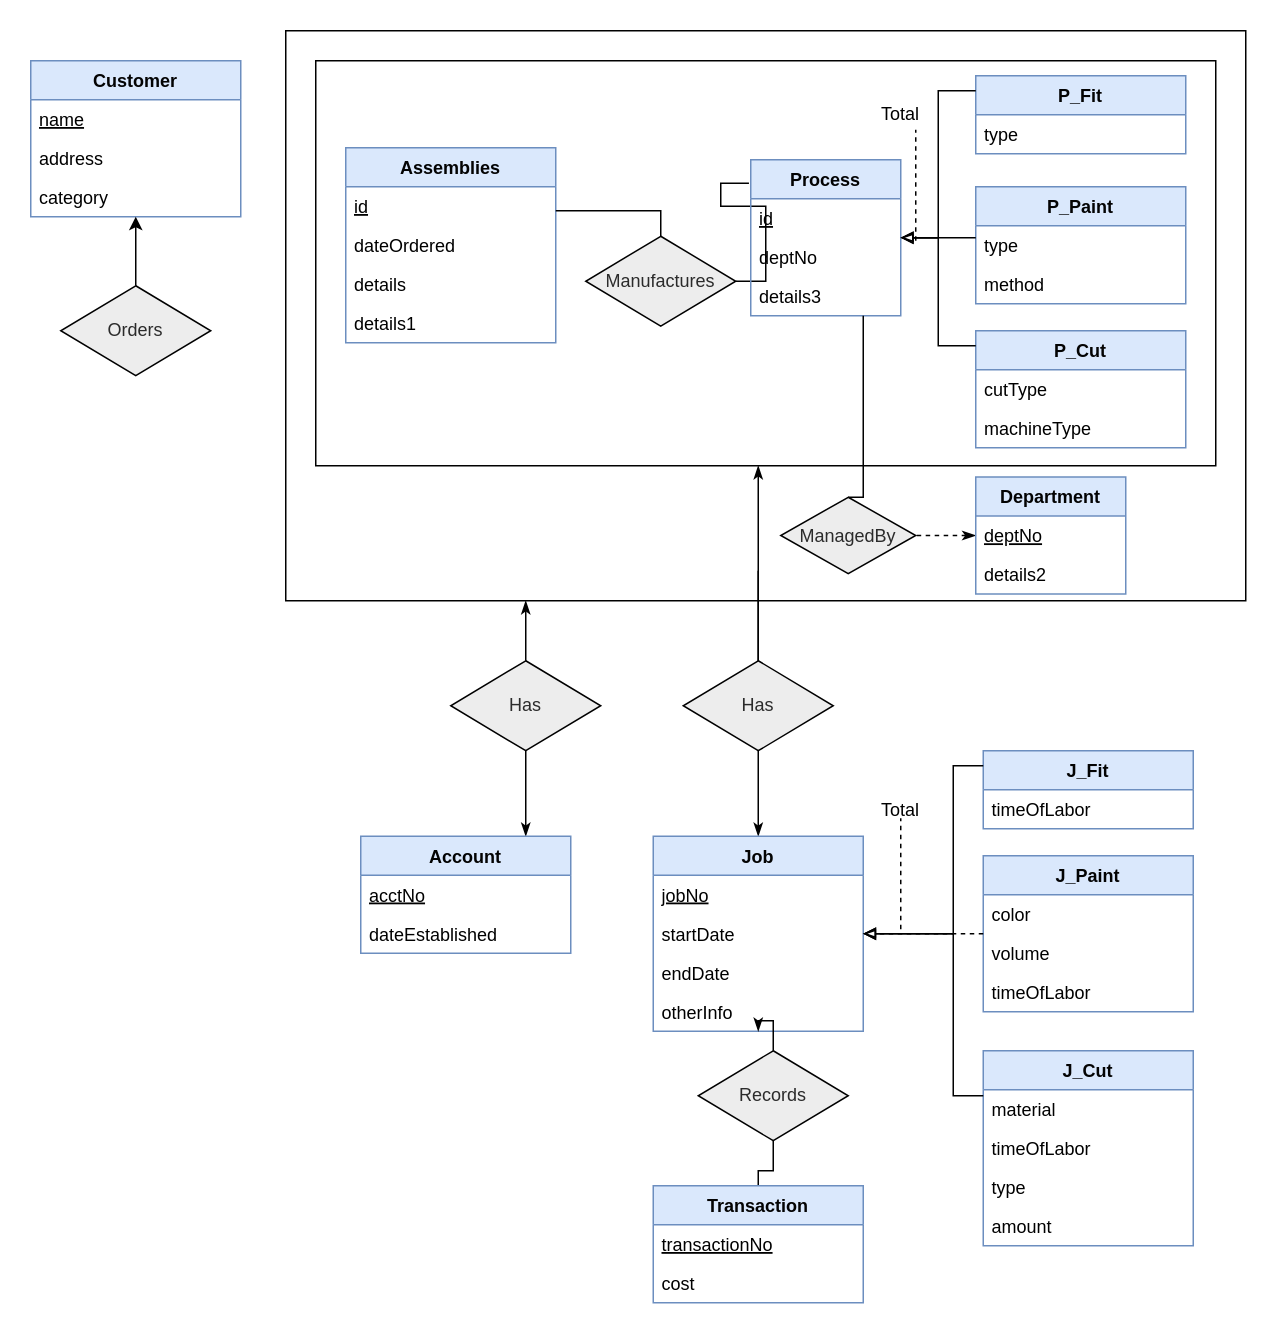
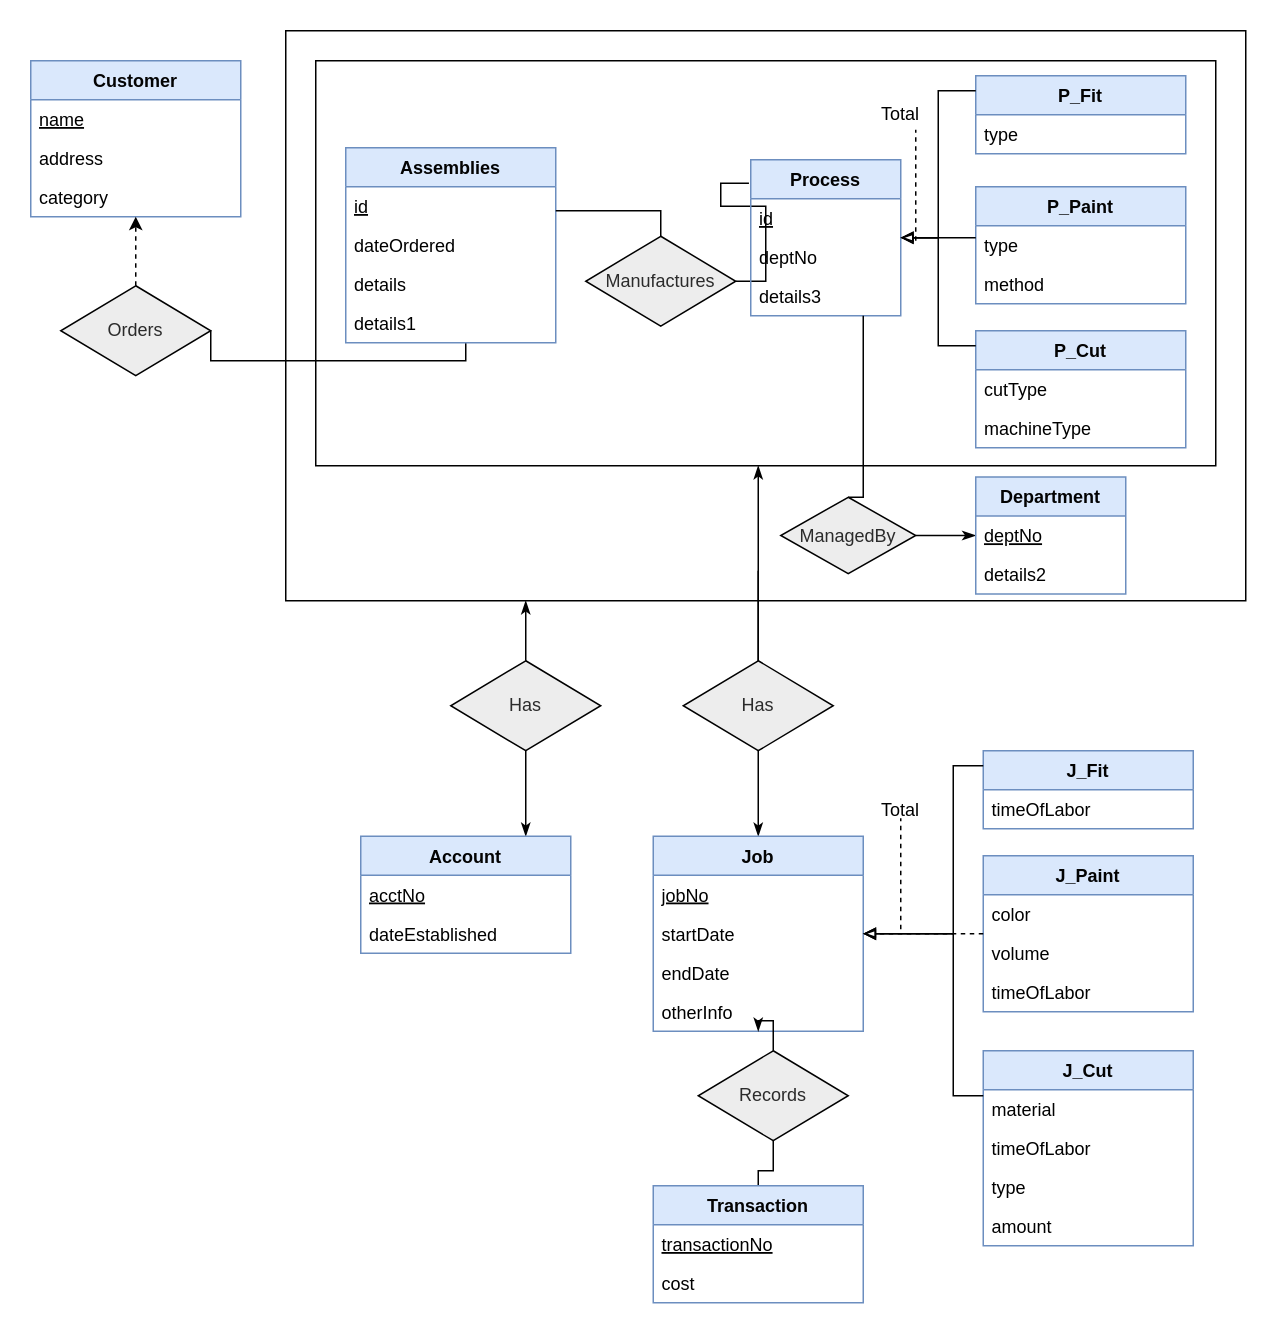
- <mxCell id="10" style="edgeStyle=orthogonalEdgeStyle;rounded=0;orthogonalLoop=1;jettySize=auto;html=1;exitX=0.5;exitY=0;exitDx=0;exitDy=0;fontColor=#2B2B2B;" parent="1" source="11" target="6" edge="1"><mxGeometry relative="1" as="geometry" /></mxCell>
+ <mxCell id="10" style="edgeStyle=orthogonalEdgeStyle;rounded=0;orthogonalLoop=1;jettySize=auto;html=1;exitX=0.5;exitY=0;exitDx=0;exitDy=0;fontColor=#2B2B2B;dashed=1;" parent="1" source="11" target="6" edge="1"><mxGeometry relative="1" as="geometry" /></mxCell>
+ <mxCell id="12" style="edgeStyle=orthogonalEdgeStyle;rounded=0;orthogonalLoop=1;jettySize=auto;html=1;entryX=1;entryY=0.5;entryDx=0;entryDy=0;fontColor=#030303;endArrow=none;endFill=0;" parent="1" source="13" target="11" edge="1"><mxGeometry relative="1" as="geometry"><Array as="points"><mxPoint x="310" y="240" /></Array></mxGeometry></mxCell>
- <mxCell id="57" style="edgeStyle=orthogonalEdgeStyle;rounded=0;orthogonalLoop=1;jettySize=auto;html=1;entryX=1;entryY=0.5;entryDx=0;entryDy=0;startArrow=classicThin;startFill=1;endArrow=none;endFill=0;dashed=1;" parent="1" source="58" target="56" edge="1"><mxGeometry relative="1" as="geometry" /></mxCell>
+ <mxCell id="57" style="edgeStyle=orthogonalEdgeStyle;rounded=0;orthogonalLoop=1;jettySize=auto;html=1;entryX=1;entryY=0.5;entryDx=0;entryDy=0;startArrow=classicThin;startFill=1;endArrow=none;endFill=0;" parent="1" source="58" target="56" edge="1"><mxGeometry relative="1" as="geometry" /></mxCell>
